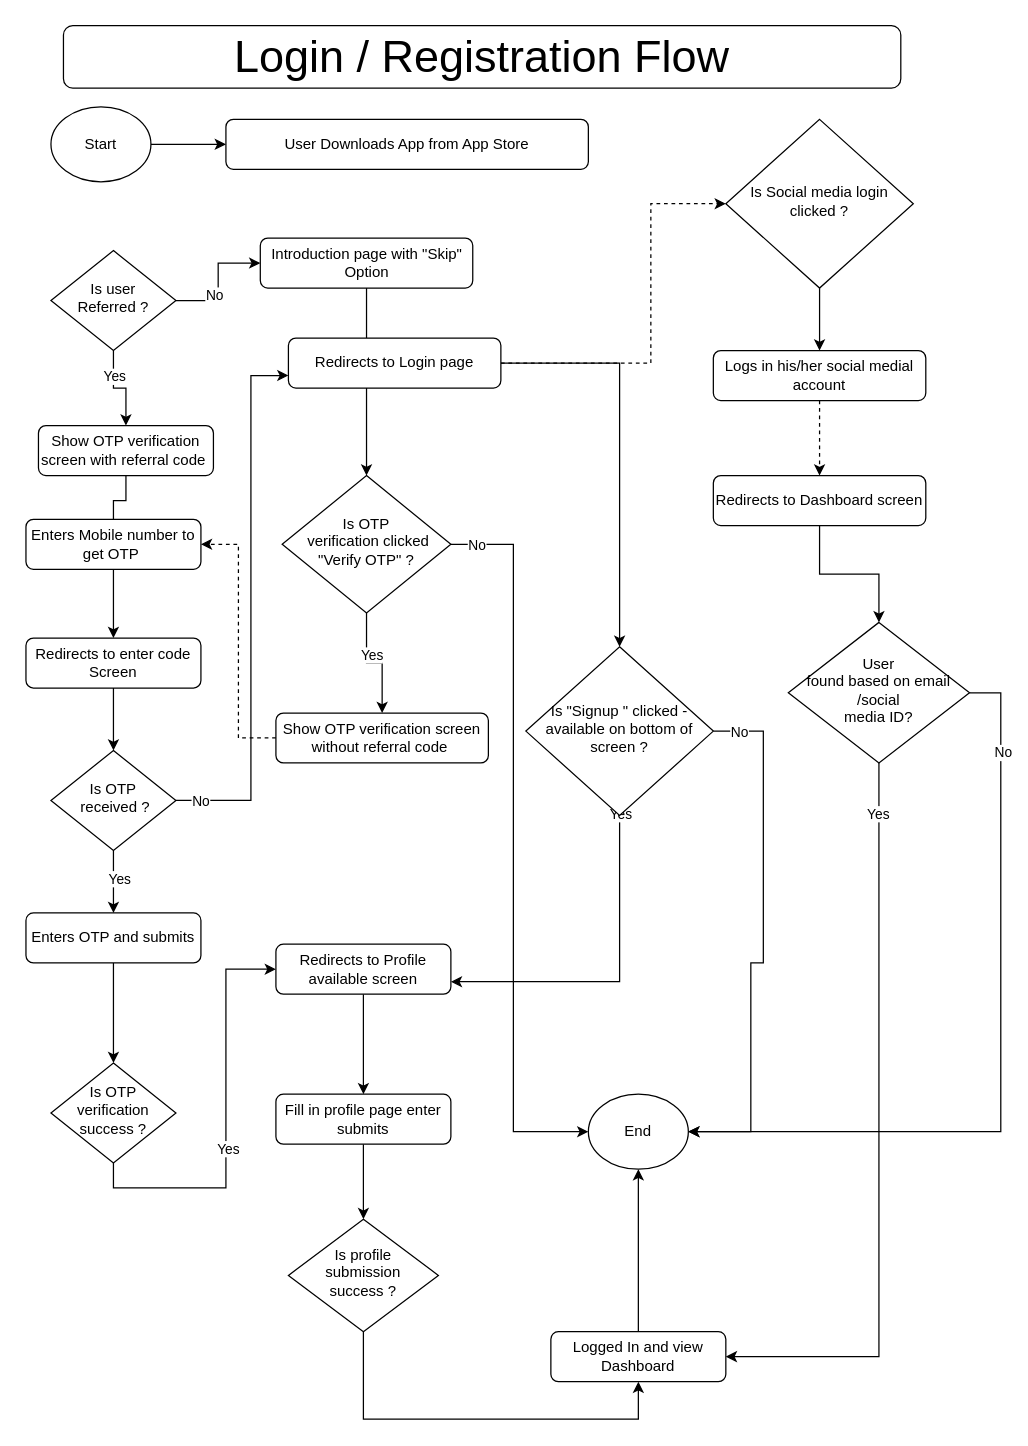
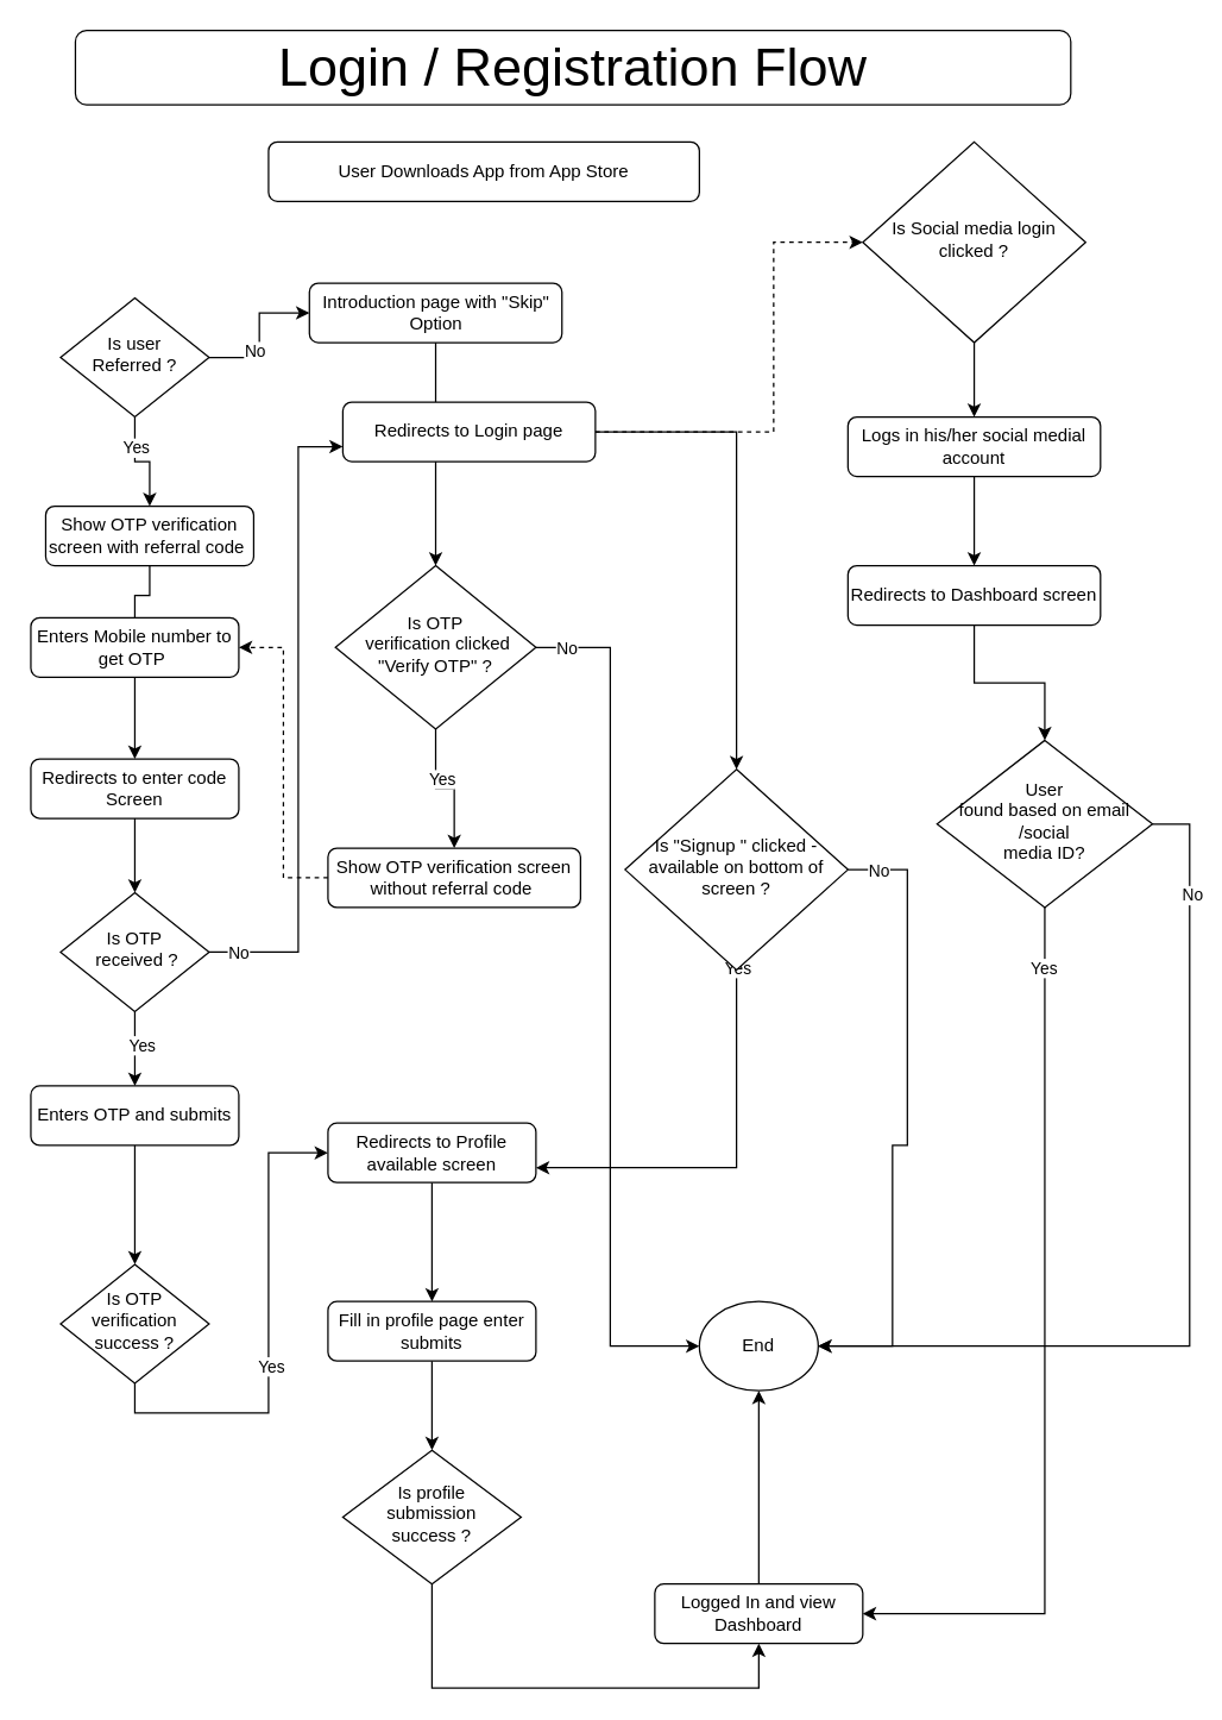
- <mxCell id="11" value="Start" style="ellipse;whiteSpace=wrap;html=1;" parent="1" vertex="1"><mxGeometry x="40" y="85" width="80" height="60" as="geometry" /></mxCell>
- <mxCell id="10" value="" style="edgeStyle=orthogonalEdgeStyle;rounded=0;orthogonalLoop=1;jettySize=auto;html=1;" parent="1" source="11" target="2" edge="1"><mxGeometry relative="1" as="geometry" /></mxCell>
- <mxCell id="52" value="" style="edgeStyle=orthogonalEdgeStyle;rounded=0;orthogonalLoop=1;jettySize=auto;html=1;dashed=1;" parent="1" source="53" target="55" edge="1"><mxGeometry relative="1" as="geometry" /></mxCell>
+ <mxCell id="52" value="" style="edgeStyle=orthogonalEdgeStyle;rounded=0;orthogonalLoop=1;jettySize=auto;html=1;" parent="1" source="53" target="55" edge="1"><mxGeometry relative="1" as="geometry" /></mxCell>
